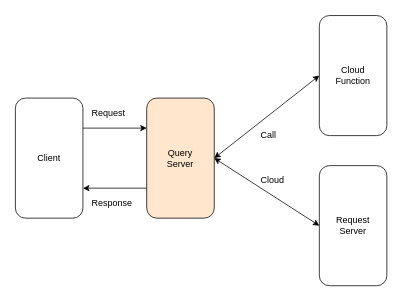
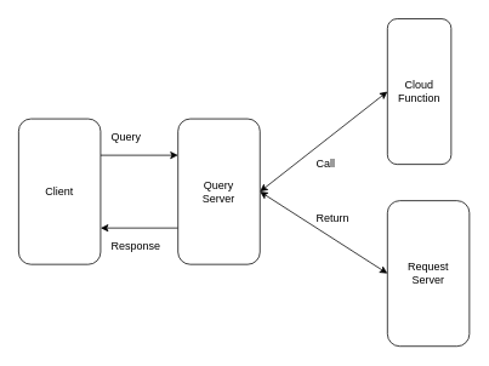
- <mxCell id="6" value="Cloud&lt;br&gt;Function" style="rounded=1;whiteSpace=wrap;html=1;" vertex="1" parent="1"><mxGeometry x="425" y="20" width="90" height="160" as="geometry" /></mxCell>
+ <mxCell id="6" value="Cloud&lt;br&gt;Function" style="rounded=1;whiteSpace=wrap;html=1;" vertex="1" parent="1"><mxGeometry x="425" y="20" width="70" height="160" as="geometry" /></mxCell>
- <mxCell id="10" value="Request&lt;br&gt;" style="text;html=1;resizable=0;points=[];autosize=1;align=left;verticalAlign=top;spacingTop=-4;" vertex="1" parent="1"><mxGeometry x="120" y="140" width="60" height="10" as="geometry" /></mxCell>
+ <mxCell id="10" value="Query&lt;br&gt;" style="text;html=1;resizable=0;points=[];autosize=1;align=left;verticalAlign=top;spacingTop=-4;" vertex="1" parent="1"><mxGeometry x="120" y="140" width="60" height="10" as="geometry" /></mxCell>
- <mxCell id="5" value="Query&lt;br&gt;Server" style="rounded=1;whiteSpace=wrap;html=1;fillColor=#ffe6cc;" vertex="1" parent="1"><mxGeometry x="195" y="130" width="90" height="160" as="geometry" /></mxCell>
+ <mxCell id="5" value="Query&lt;br&gt;Server" style="rounded=1;whiteSpace=wrap;html=1;" vertex="1" parent="1"><mxGeometry x="195" y="130" width="90" height="160" as="geometry" /></mxCell>
- <mxCell id="13" value="Cloud&lt;br&gt;" style="text;html=1;resizable=0;points=[];autosize=1;align=left;verticalAlign=top;spacingTop=-4;" vertex="1" parent="1"><mxGeometry x="345" y="230" width="50" height="10" as="geometry" /></mxCell>
+ <mxCell id="13" value="Return&lt;br&gt;" style="text;html=1;resizable=0;points=[];autosize=1;align=left;verticalAlign=top;spacingTop=-4;" vertex="1" parent="1"><mxGeometry x="345" y="230" width="50" height="10" as="geometry" /></mxCell>
